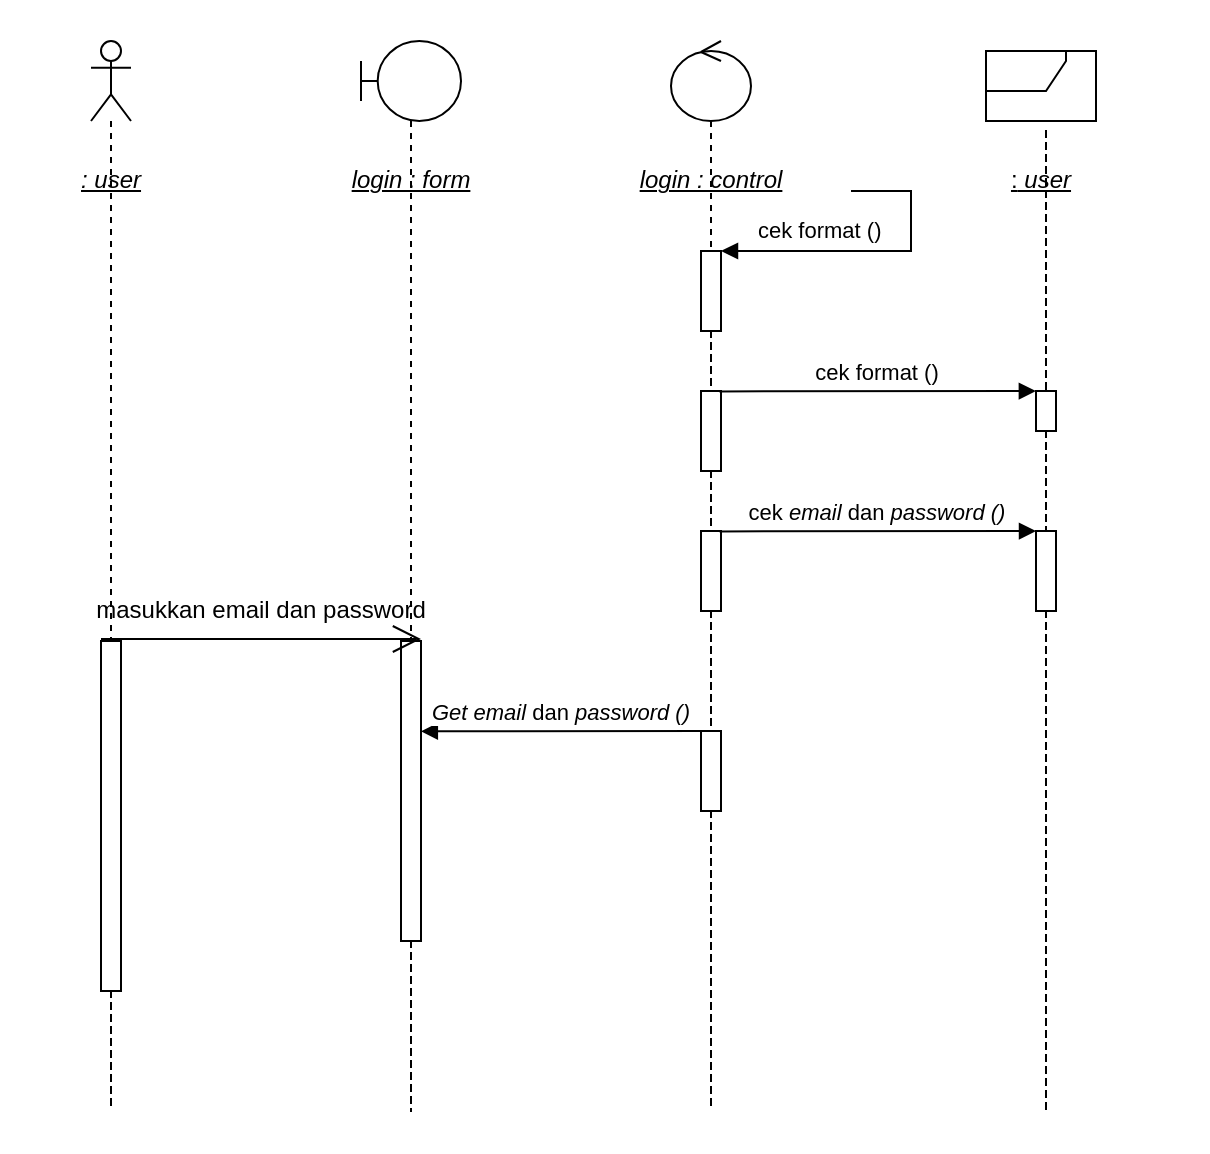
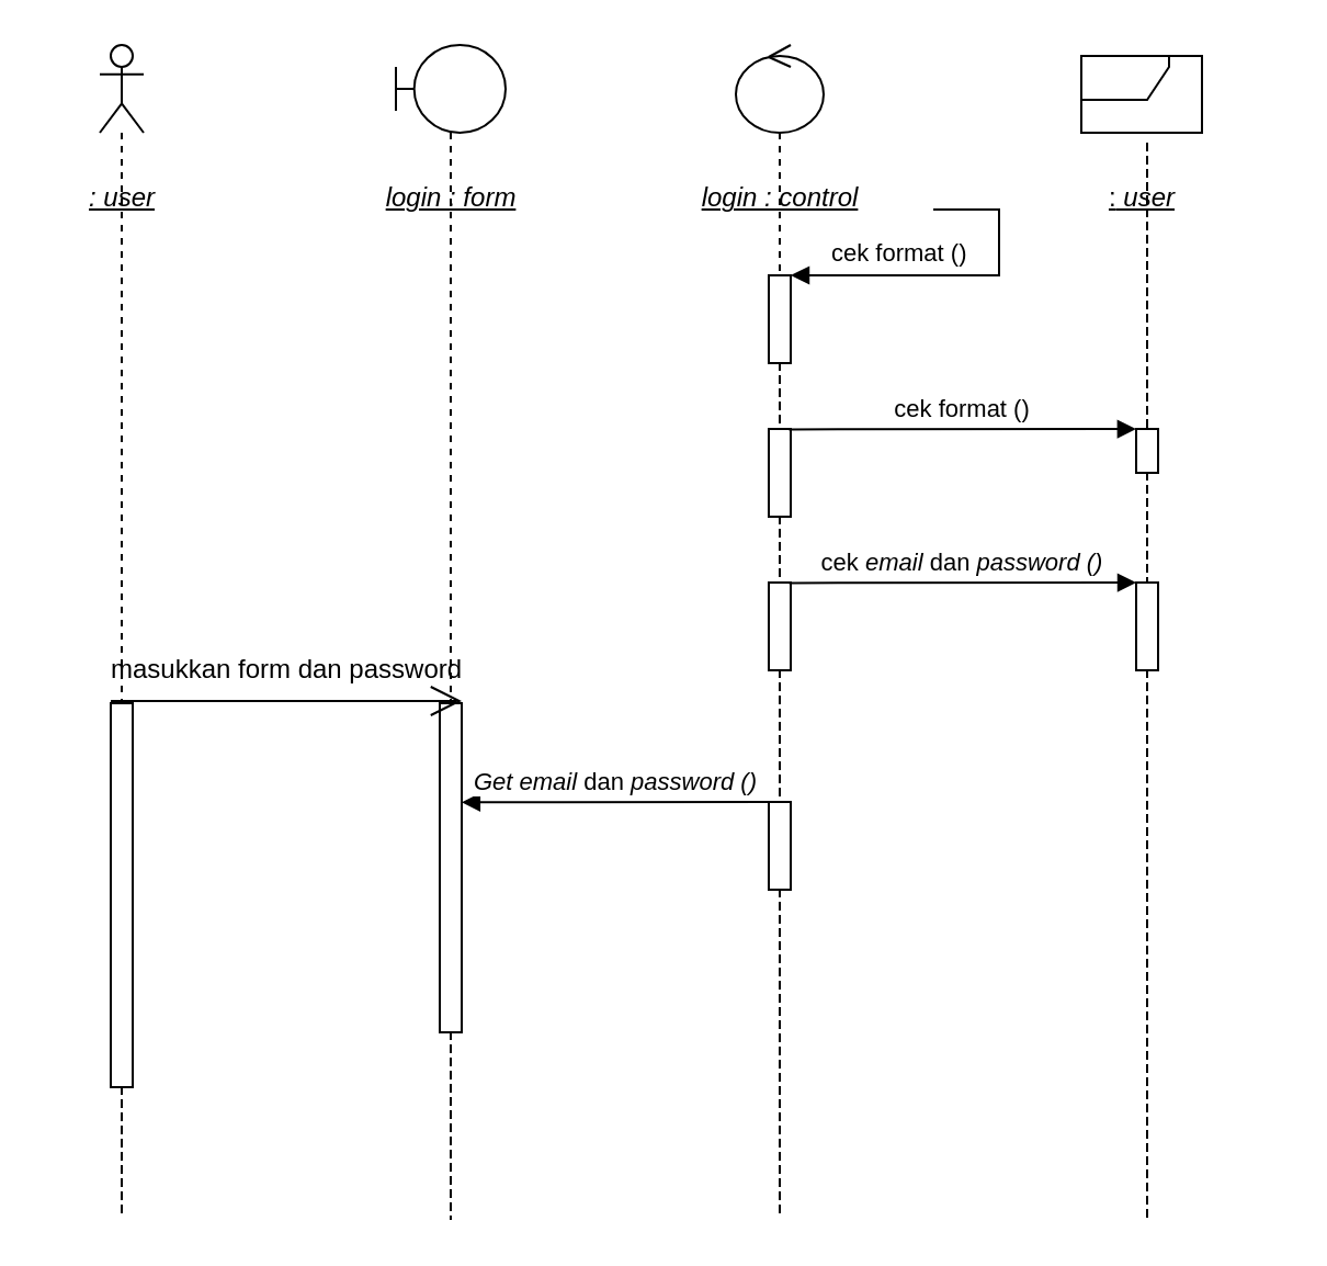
- <mxCell id="13" value="masukkan email dan password" style="text;html=1;align=center;verticalAlign=middle;resizable=0;points=[];autosize=1;strokeColor=none;fillColor=none;" vertex="1" parent="1"><mxGeometry x="35" y="290" width="190" height="30" as="geometry" /></mxCell>
+ <mxCell id="13" value="masukkan form dan password" style="text;html=1;align=center;verticalAlign=middle;resizable=0;points=[];autosize=1;strokeColor=none;fillColor=none;" vertex="1" parent="1"><mxGeometry x="35" y="290" width="190" height="30" as="geometry" /></mxCell>
